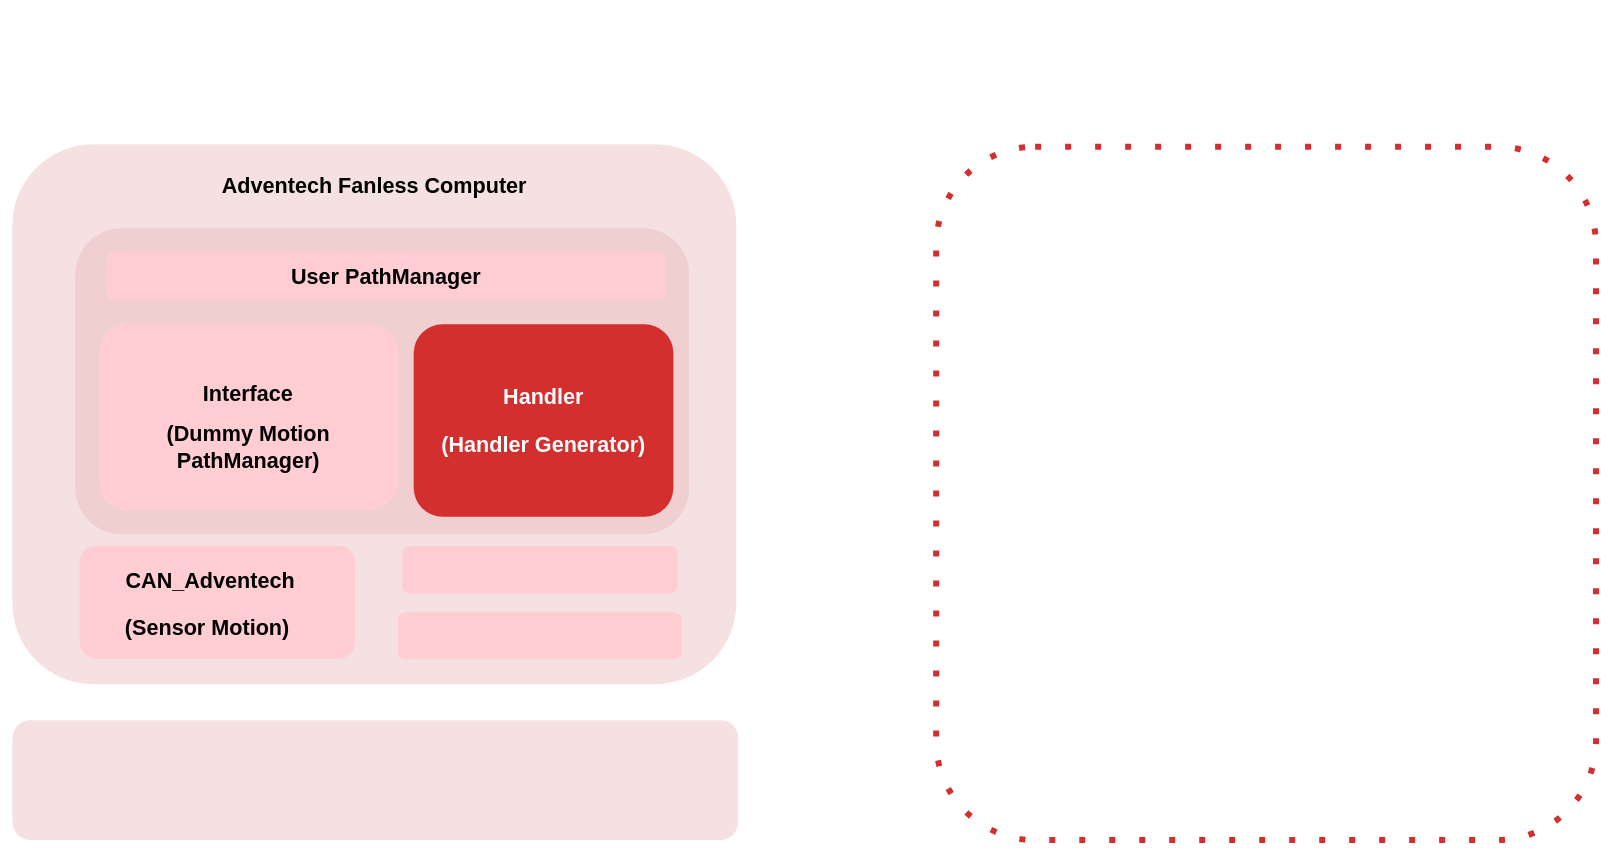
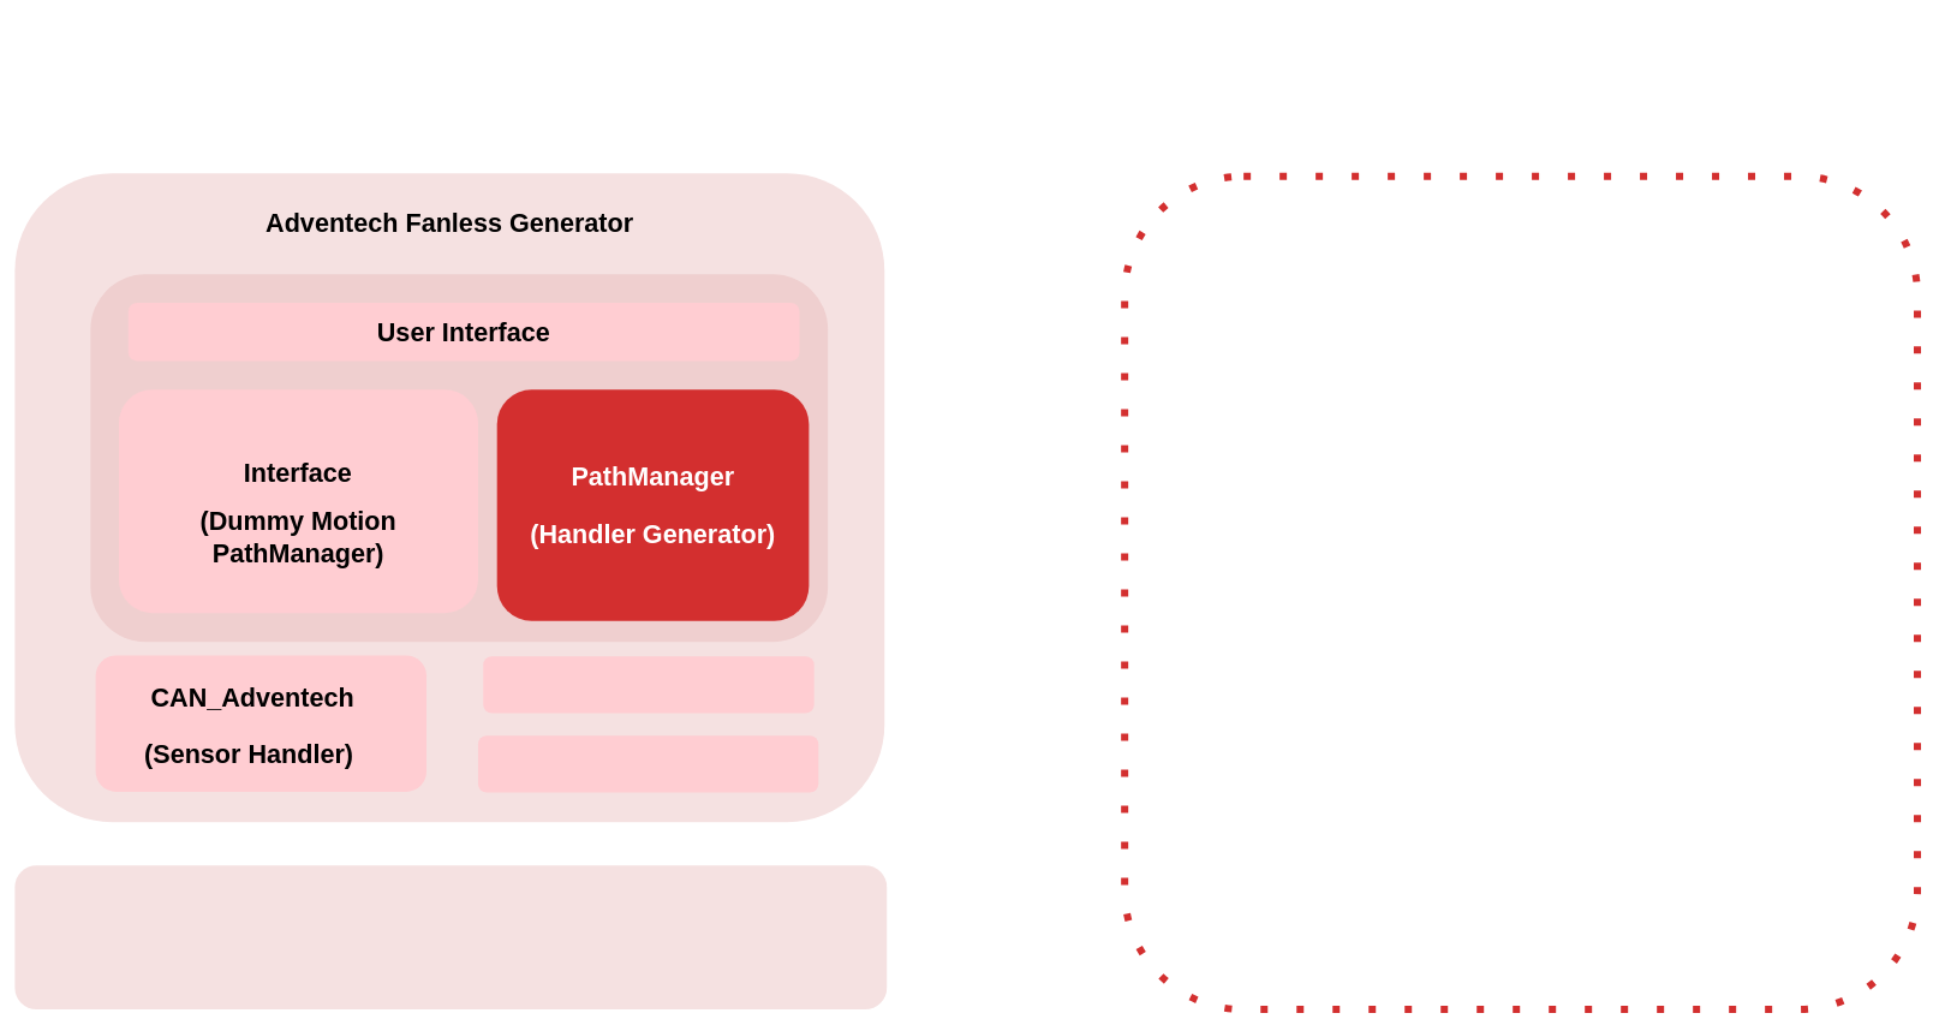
- <mxCell id="6" value="&lt;h1&gt;&lt;font color=&quot;#000000&quot;&gt;Adventech Fanless Computer&lt;/font&gt;&lt;/h1&gt;" style="text;html=1;align=center;verticalAlign=middle;whiteSpace=wrap;rounded=0;fontFamily=Helvetica;fontSize=18;fontColor=default;" vertex="1" parent="4"><mxGeometry x="116.699" y="-28.698" width="973.348" height="76.219" as="geometry" /></mxCell>
+ <mxCell id="6" value="&lt;h1&gt;&lt;font color=&quot;#000000&quot;&gt;Adventech Fanless Generator&lt;/font&gt;&lt;/h1&gt;" style="text;html=1;align=center;verticalAlign=middle;whiteSpace=wrap;rounded=0;fontFamily=Helvetica;fontSize=18;fontColor=default;" vertex="1" parent="4"><mxGeometry x="116.699" y="-28.698" width="973.348" height="76.219" as="geometry" /></mxCell>
- <mxCell id="21" value="&lt;h1&gt;&lt;font color=&quot;#000000&quot;&gt;User PathManager&lt;/font&gt;&lt;/h1&gt;" style="text;html=1;align=center;verticalAlign=middle;whiteSpace=wrap;rounded=0;fontFamily=Helvetica;fontSize=18;fontColor=default;" vertex="1" parent="19"><mxGeometry x="246.546" width="438.305" height="100" as="geometry" /></mxCell>
+ <mxCell id="21" value="&lt;h1&gt;&lt;font color=&quot;#000000&quot;&gt;User Interface&lt;/font&gt;&lt;/h1&gt;" style="text;html=1;align=center;verticalAlign=middle;whiteSpace=wrap;rounded=0;fontFamily=Helvetica;fontSize=18;fontColor=default;" vertex="1" parent="19"><mxGeometry x="246.546" width="438.305" height="100" as="geometry" /></mxCell>
- <mxCell id="18" value="&lt;h1&gt;&lt;font style=&quot;color: rgb(255, 255, 255);&quot;&gt;Handler&lt;/font&gt;&lt;/h1&gt;" style="text;html=1;align=center;verticalAlign=middle;whiteSpace=wrap;rounded=0;fontFamily=Helvetica;fontSize=18;fontColor=#FFFFFF;fillColor=none;labelBackgroundColor=none;labelBorderColor=none;textShadow=0;" vertex="1" parent="4"><mxGeometry x="657.07" y="310" width="456.825" height="100" as="geometry" /></mxCell>
+ <mxCell id="18" value="&lt;h1&gt;&lt;font style=&quot;color: rgb(255, 255, 255);&quot;&gt;PathManager&lt;/font&gt;&lt;/h1&gt;" style="text;html=1;align=center;verticalAlign=middle;whiteSpace=wrap;rounded=0;fontFamily=Helvetica;fontSize=18;fontColor=#FFFFFF;fillColor=none;labelBackgroundColor=none;labelBorderColor=none;textShadow=0;" vertex="1" parent="4"><mxGeometry x="657.07" y="310" width="456.825" height="100" as="geometry" /></mxCell>
- <mxCell id="11" value="&lt;h1&gt;&lt;font color=&quot;#000000&quot;&gt;(Sensor Motion)&amp;nbsp;&lt;/font&gt;&lt;/h1&gt;" style="text;html=1;align=center;verticalAlign=middle;whiteSpace=wrap;rounded=0;fontFamily=Helvetica;fontSize=18;fontColor=default;" vertex="1" parent="9"><mxGeometry x="51.97" y="-12" width="332.08" height="79" as="geometry" /></mxCell>
+ <mxCell id="11" value="&lt;h1&gt;&lt;font color=&quot;#000000&quot;&gt;(Sensor Handler)&amp;nbsp;&lt;/font&gt;&lt;/h1&gt;" style="text;html=1;align=center;verticalAlign=middle;whiteSpace=wrap;rounded=0;fontFamily=Helvetica;fontSize=18;fontColor=default;" vertex="1" parent="9"><mxGeometry x="51.97" y="-12" width="332.08" height="79" as="geometry" /></mxCell>
